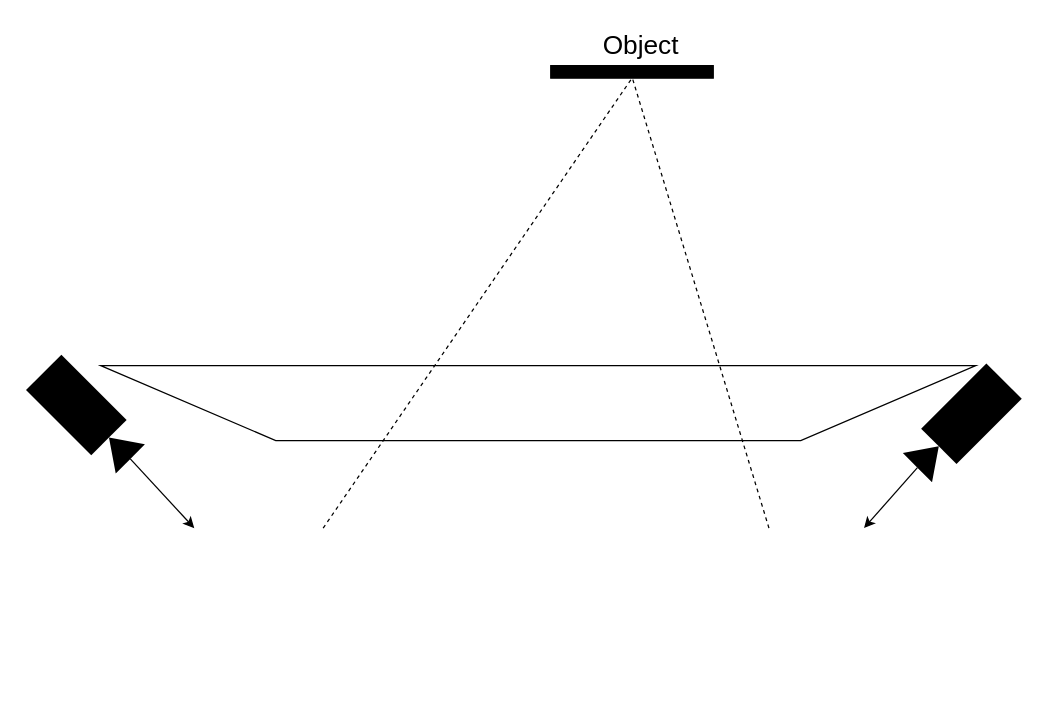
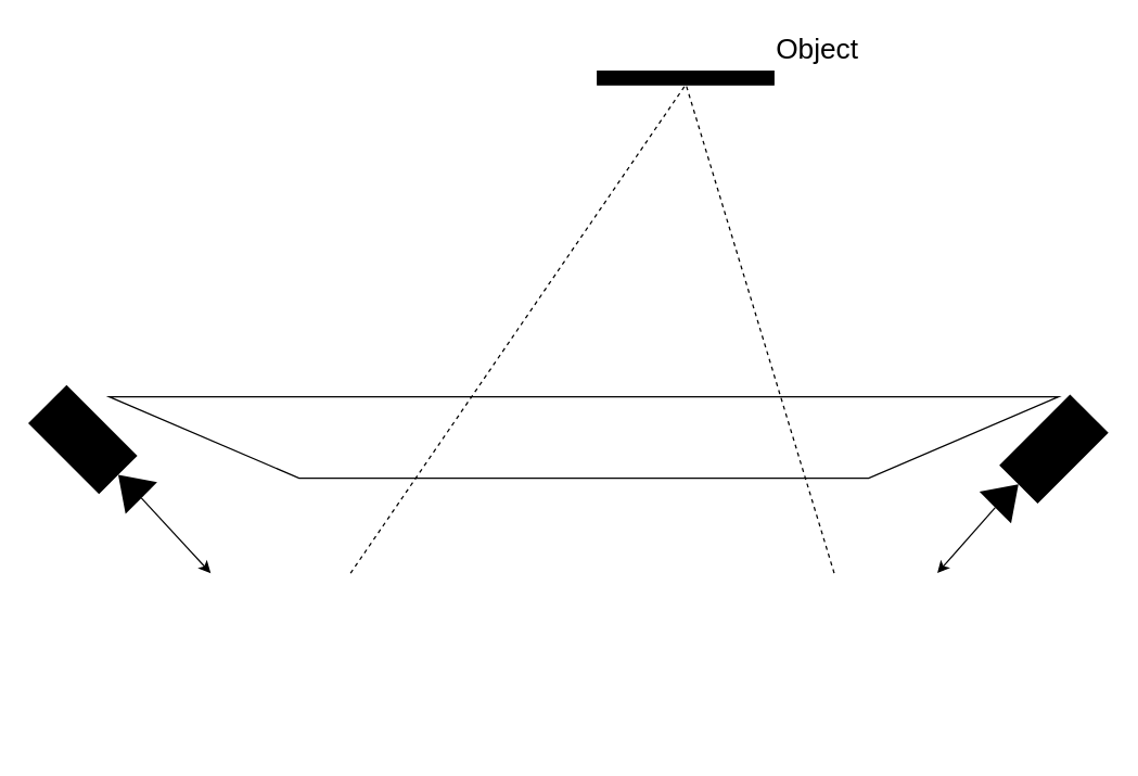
- <mxCell id="6" value="&lt;font style=&quot;font-size: 21px&quot;&gt;Object&lt;/font&gt;" style="text;html=1;resizable=0;points=[];autosize=1;align=left;verticalAlign=top;spacingTop=-4;" vertex="1" parent="1"><mxGeometry x="480" y="20" width="80" height="20" as="geometry" /></mxCell>
+ <mxCell id="6" value="&lt;font style=&quot;font-size: 21px&quot;&gt;Object&lt;/font&gt;" style="text;html=1;resizable=0;points=[];autosize=1;align=left;verticalAlign=top;spacingTop=-4;" vertex="1" parent="1"><mxGeometry x="570" y="20" width="80" height="20" as="geometry" /></mxCell>
